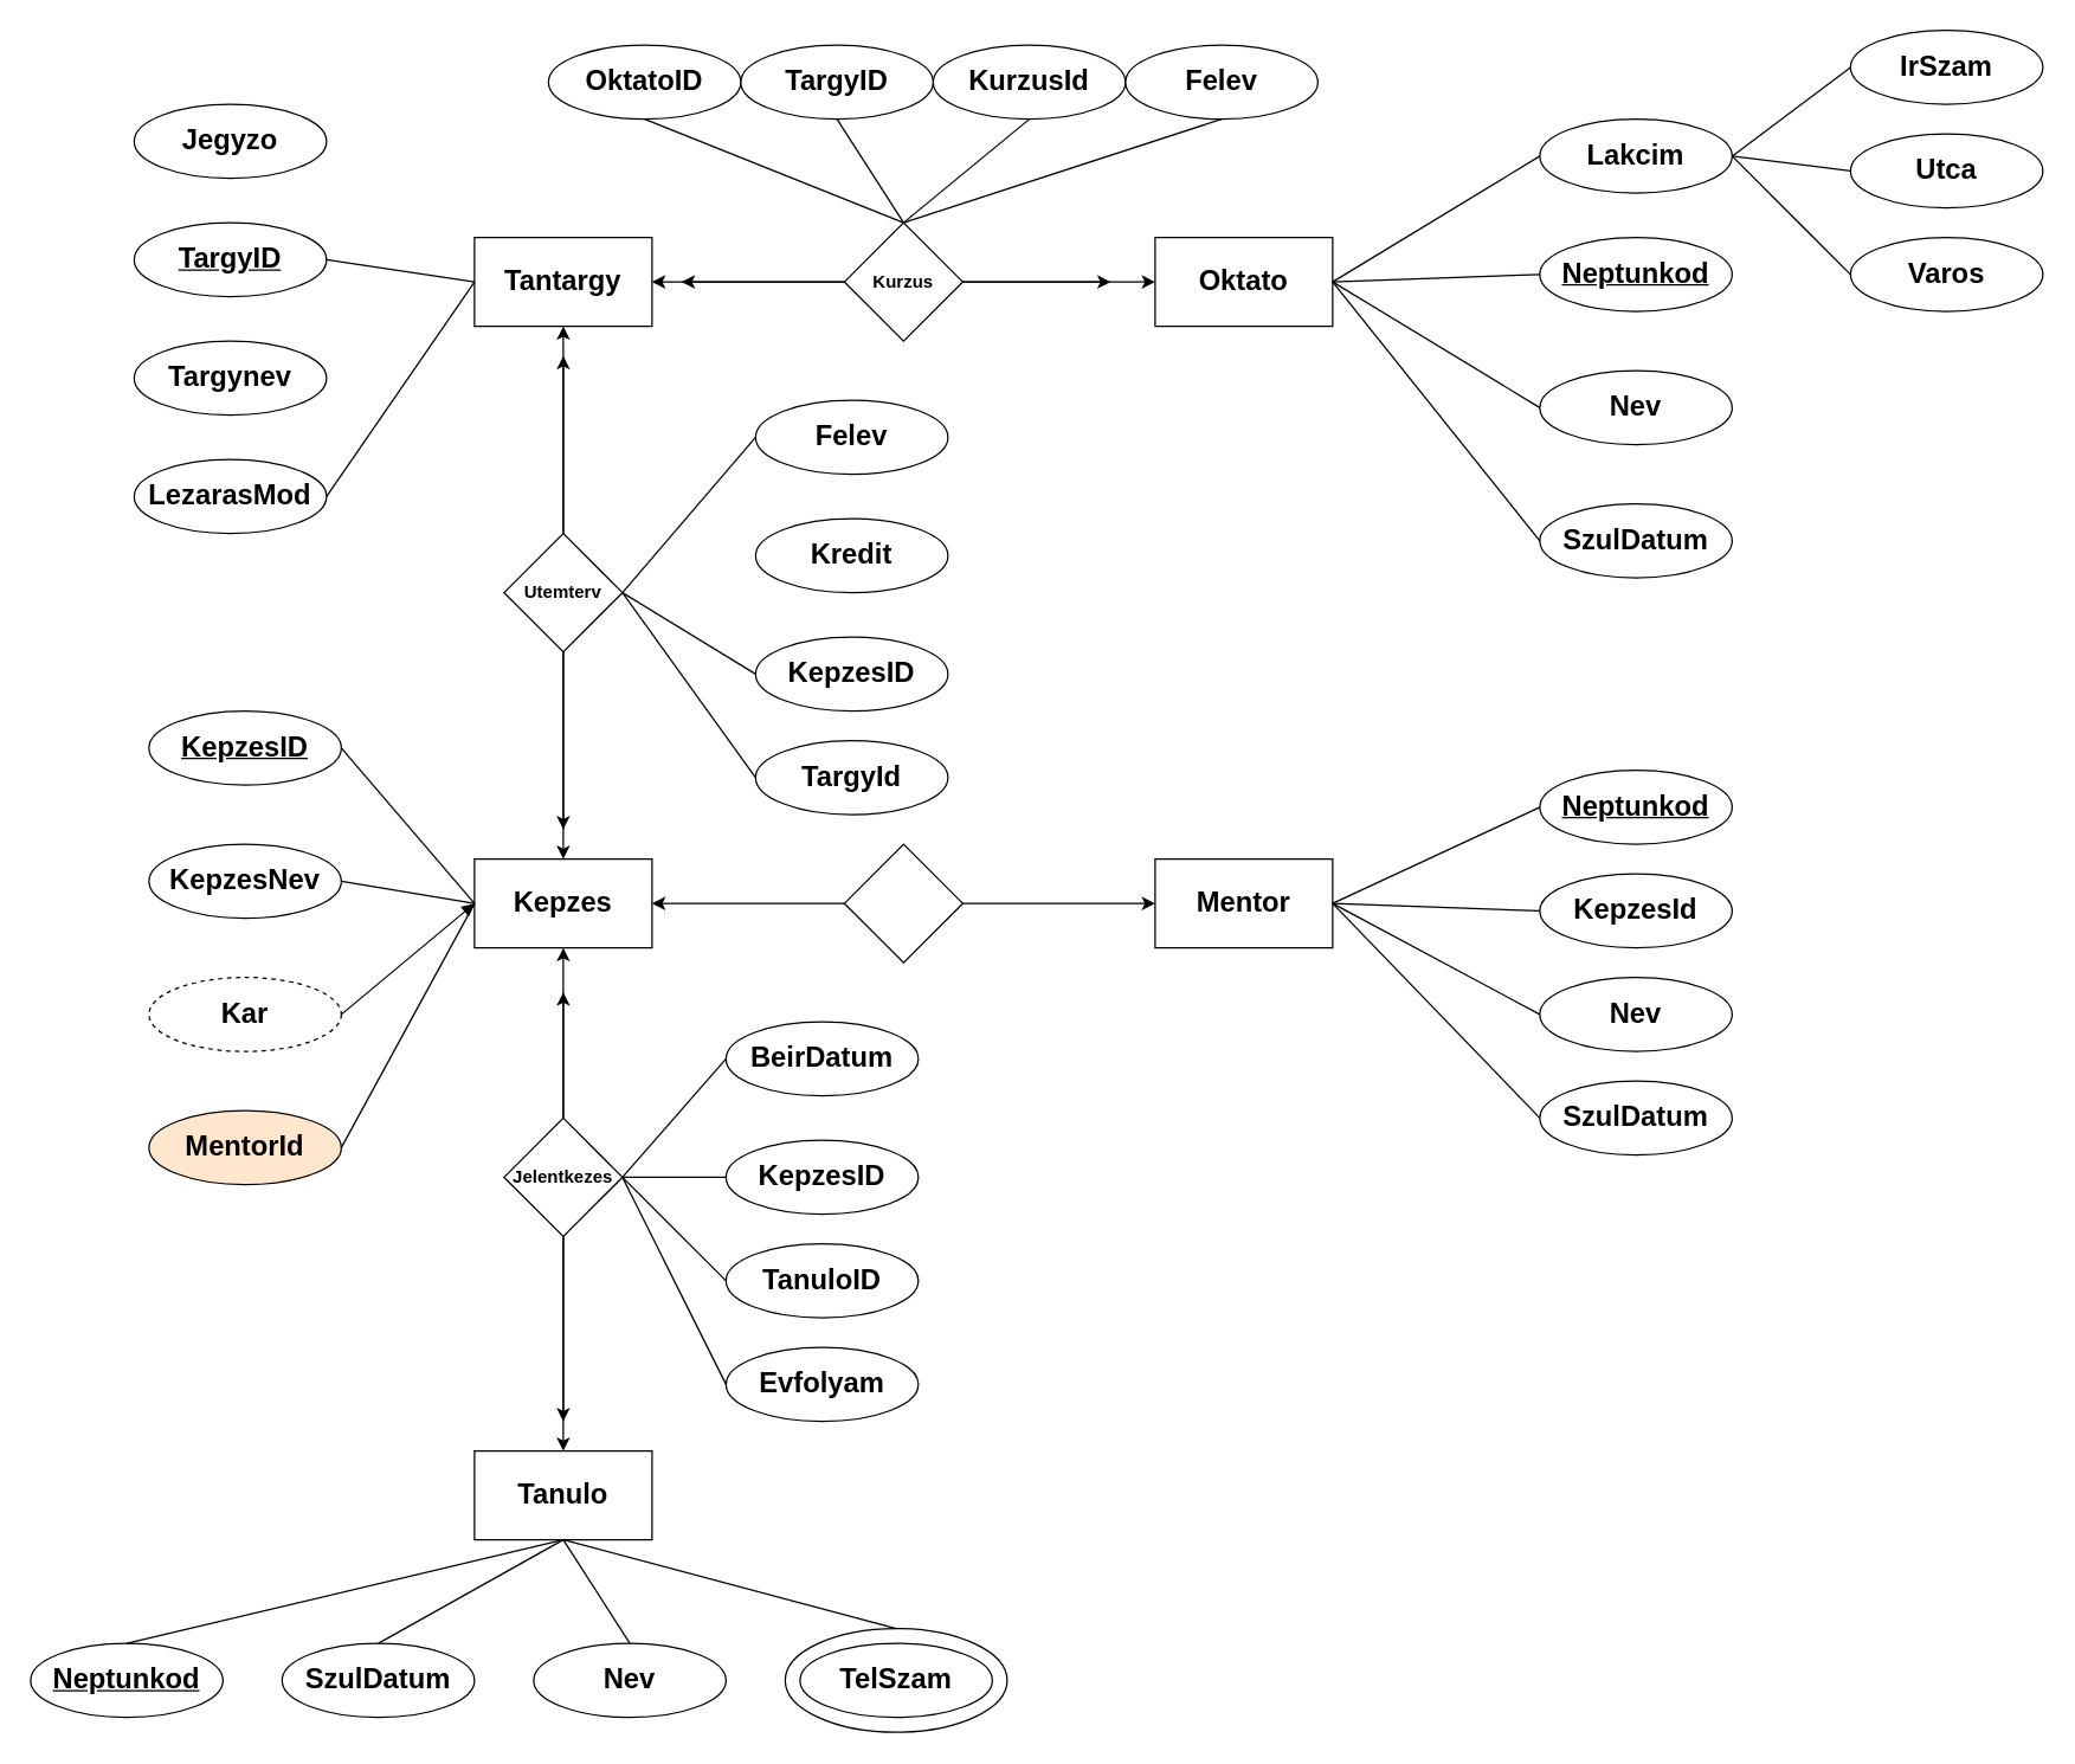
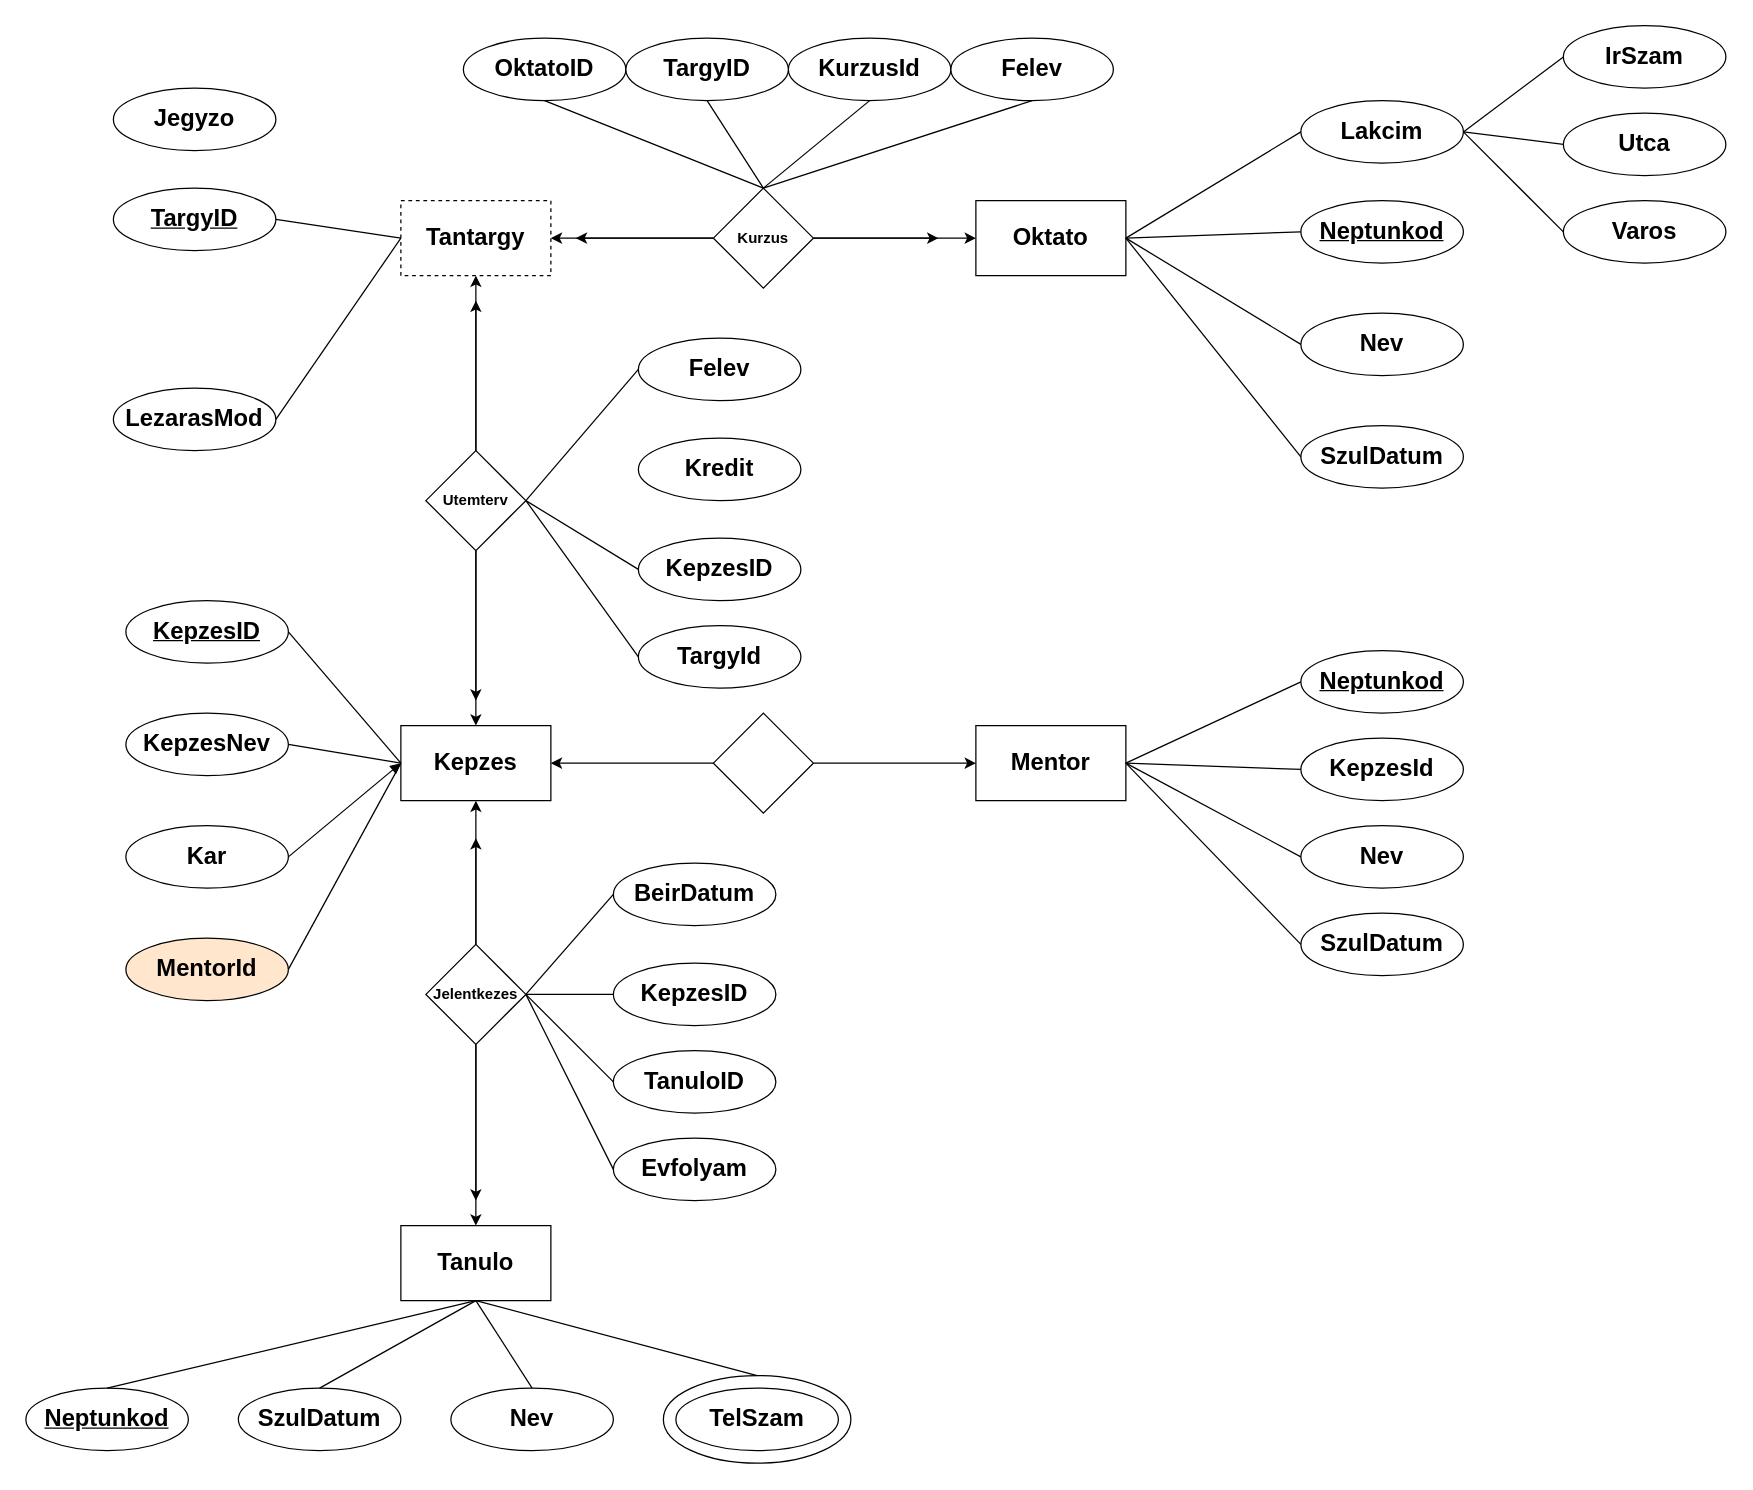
- <mxCell id="5" value="Tantargy" style="rounded=0;whiteSpace=wrap;html=1;fontSize=19;fontStyle=1" parent="1" vertex="1"><mxGeometry x="320" y="160" width="120" height="60" as="geometry" /></mxCell>
+ <mxCell id="5" value="Tantargy" style="rounded=0;whiteSpace=wrap;html=1;fontSize=19;fontStyle=1;dashed=1;" parent="1" vertex="1"><mxGeometry x="320" y="160" width="120" height="60" as="geometry" /></mxCell>
- <mxCell id="51" value="Targynev" style="ellipse;whiteSpace=wrap;html=1;fontSize=19;fontStyle=1" parent="1" vertex="1"><mxGeometry x="90" y="230" width="130" height="50" as="geometry" /></mxCell>
- <mxCell id="29" value="Kar" style="ellipse;whiteSpace=wrap;html=1;fontSize=19;fontStyle=1;dashed=1;" parent="1" vertex="1"><mxGeometry x="100" y="660" width="130" height="50" as="geometry" /></mxCell>
+ <mxCell id="29" value="Kar" style="ellipse;whiteSpace=wrap;html=1;fontSize=19;fontStyle=1" parent="1" vertex="1"><mxGeometry x="100" y="660" width="130" height="50" as="geometry" /></mxCell>
